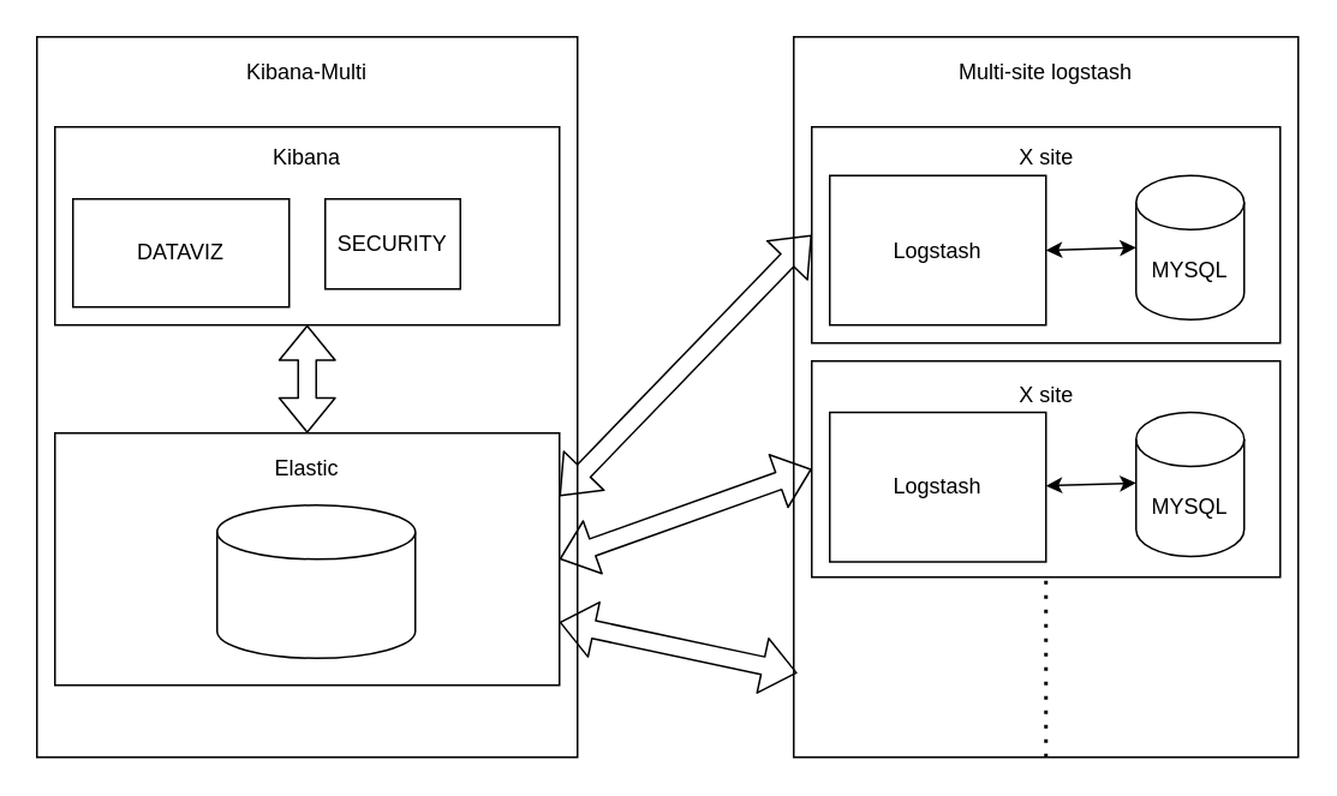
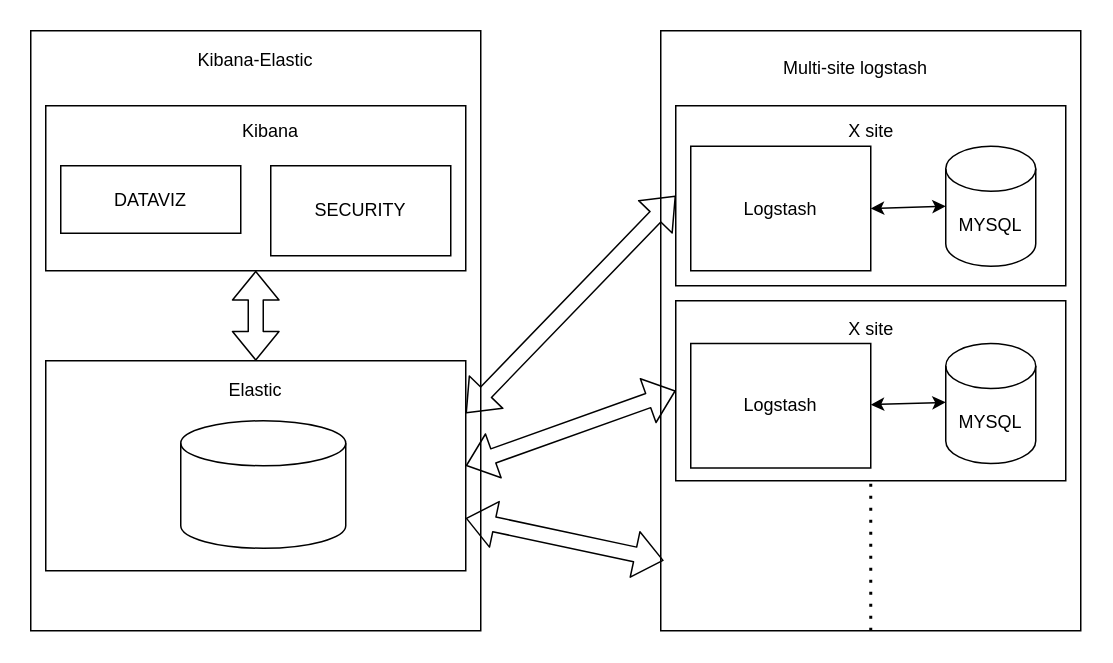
- <mxCell id="5" value="Kibana-Multi" style="text;html=1;strokeColor=none;fillColor=none;align=center;verticalAlign=middle;whiteSpace=wrap;rounded=0;" vertex="1" parent="1"><mxGeometry x="115" y="30" width="110" height="20" as="geometry" /></mxCell>
+ <mxCell id="5" value="Kibana-Elastic" style="text;html=1;strokeColor=none;fillColor=none;align=center;verticalAlign=middle;whiteSpace=wrap;rounded=0;" vertex="1" parent="1"><mxGeometry x="115" y="30" width="110" height="20" as="geometry" /></mxCell>
- <mxCell id="15" value="Multi-site logstash" style="text;html=1;strokeColor=none;fillColor=none;align=center;verticalAlign=middle;whiteSpace=wrap;rounded=0;" vertex="1" parent="1"><mxGeometry x="515" y="30" width="130" height="20" as="geometry" /></mxCell>
+ <mxCell id="15" value="Multi-site logstash" style="text;html=1;strokeColor=none;fillColor=none;align=center;verticalAlign=middle;whiteSpace=wrap;rounded=0;" vertex="1" parent="1"><mxGeometry x="505" y="35" width="130" height="20" as="geometry" /></mxCell>
- <mxCell id="8" value="Kibana" style="text;html=1;strokeColor=none;fillColor=none;align=center;verticalAlign=middle;whiteSpace=wrap;rounded=0;" vertex="1" parent="1"><mxGeometry x="150" y="77" width="40" height="20" as="geometry" /></mxCell>
+ <mxCell id="8" value="Kibana" style="text;html=1;strokeColor=none;fillColor=none;align=center;verticalAlign=middle;whiteSpace=wrap;rounded=0;" vertex="1" parent="1"><mxGeometry x="160" y="77" width="40" height="20" as="geometry" /></mxCell>
- <mxCell id="12" value="SECURITY" style="rounded=0;whiteSpace=wrap;html=1;" vertex="1" parent="1"><mxGeometry x="180" y="110" width="75" height="50" as="geometry" /></mxCell>
+ <mxCell id="12" value="SECURITY" style="rounded=0;whiteSpace=wrap;html=1;" vertex="1" parent="1"><mxGeometry x="180" y="110" width="120" height="60" as="geometry" /></mxCell>
- <mxCell id="11" value="DATAVIZ" style="rounded=0;whiteSpace=wrap;html=1;" vertex="1" parent="1"><mxGeometry x="40" y="110" width="120" height="60" as="geometry" /></mxCell>
+ <mxCell id="11" value="DATAVIZ" style="rounded=0;whiteSpace=wrap;html=1;" vertex="1" parent="1"><mxGeometry x="40" y="110" width="120" height="45" as="geometry" /></mxCell>
